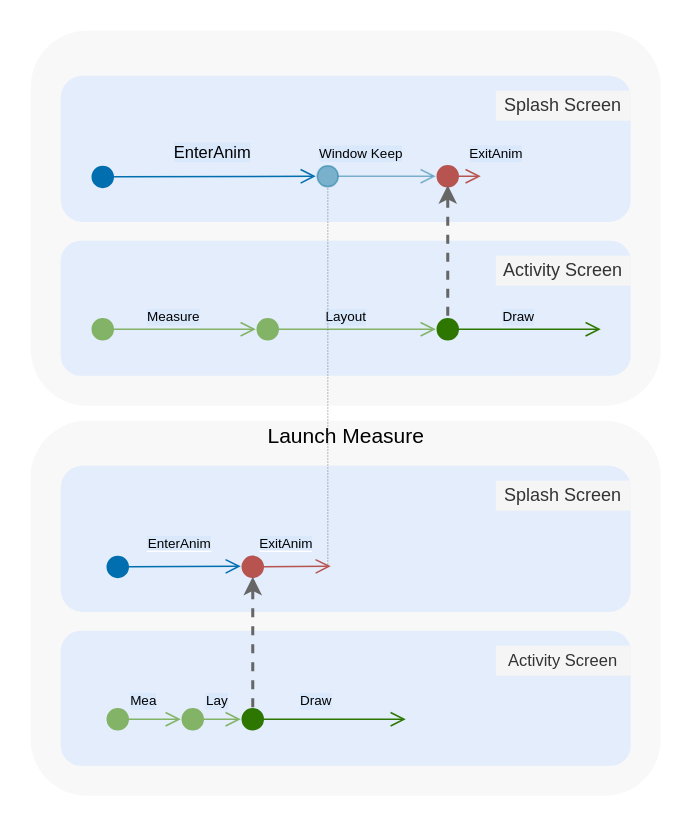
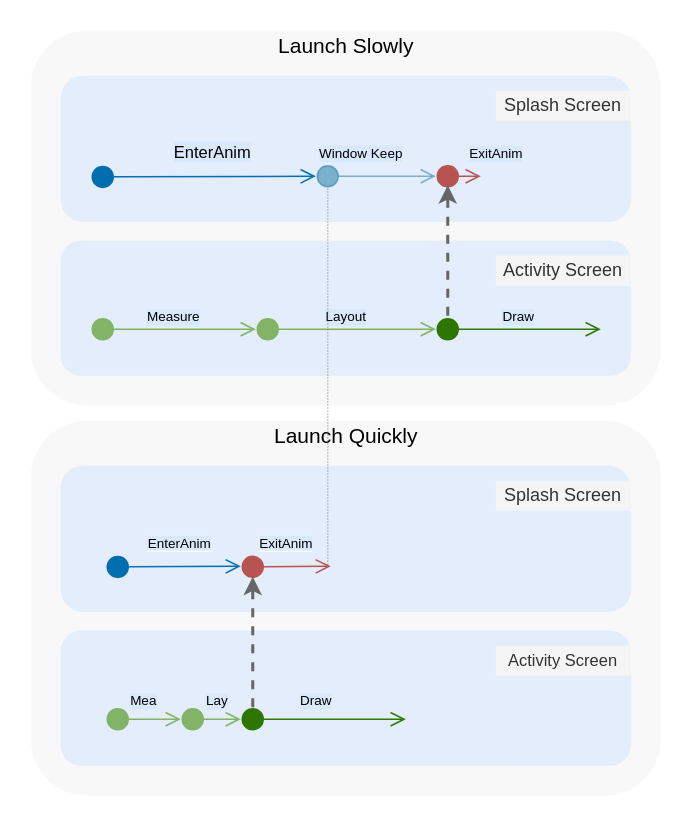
+ <mxCell id="21" value="&lt;span style=&quot;font-size: 14px&quot;&gt;Launch Slowly&lt;/span&gt;" style="text;html=1;strokeColor=none;fillColor=none;align=center;verticalAlign=middle;whiteSpace=wrap;rounded=0;" vertex="1" parent="1"><mxGeometry x="154.66" y="20" width="150.68" height="20" as="geometry" /></mxCell>
- <mxCell id="3" value="&lt;span style=&quot;font-size: 14px&quot;&gt;Launch Measure&lt;/span&gt;" style="text;html=1;strokeColor=none;fillColor=none;align=center;verticalAlign=middle;whiteSpace=wrap;rounded=0;" vertex="1" parent="1"><mxGeometry x="154.66" y="280" width="150.68" height="20" as="geometry" /></mxCell>
+ <mxCell id="3" value="&lt;span style=&quot;font-size: 14px&quot;&gt;Launch Quickly&lt;/span&gt;" style="text;html=1;strokeColor=none;fillColor=none;align=center;verticalAlign=middle;whiteSpace=wrap;rounded=0;" vertex="1" parent="1"><mxGeometry x="154.66" y="280" width="150.68" height="20" as="geometry" /></mxCell>
